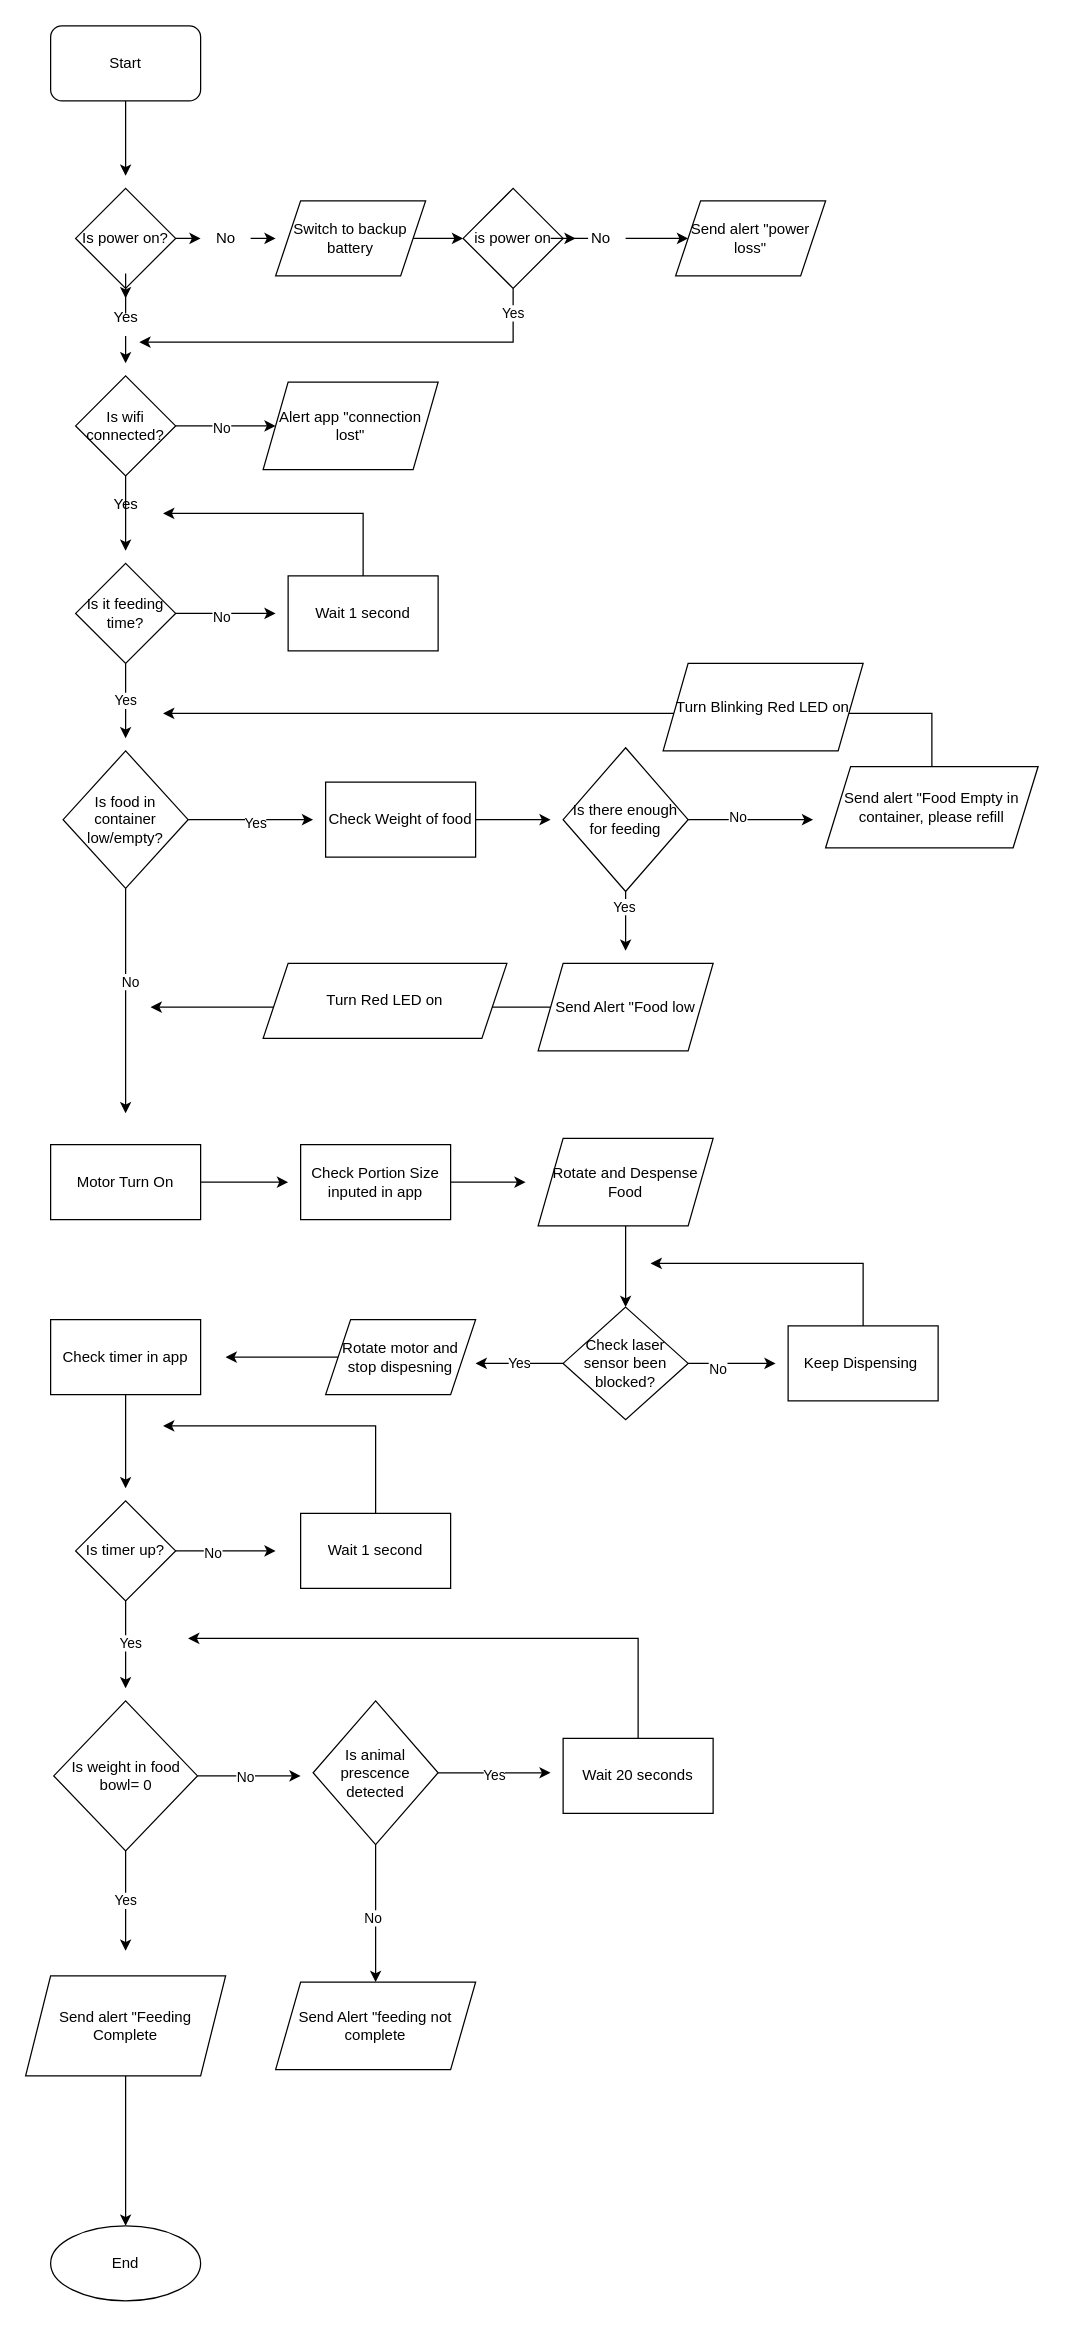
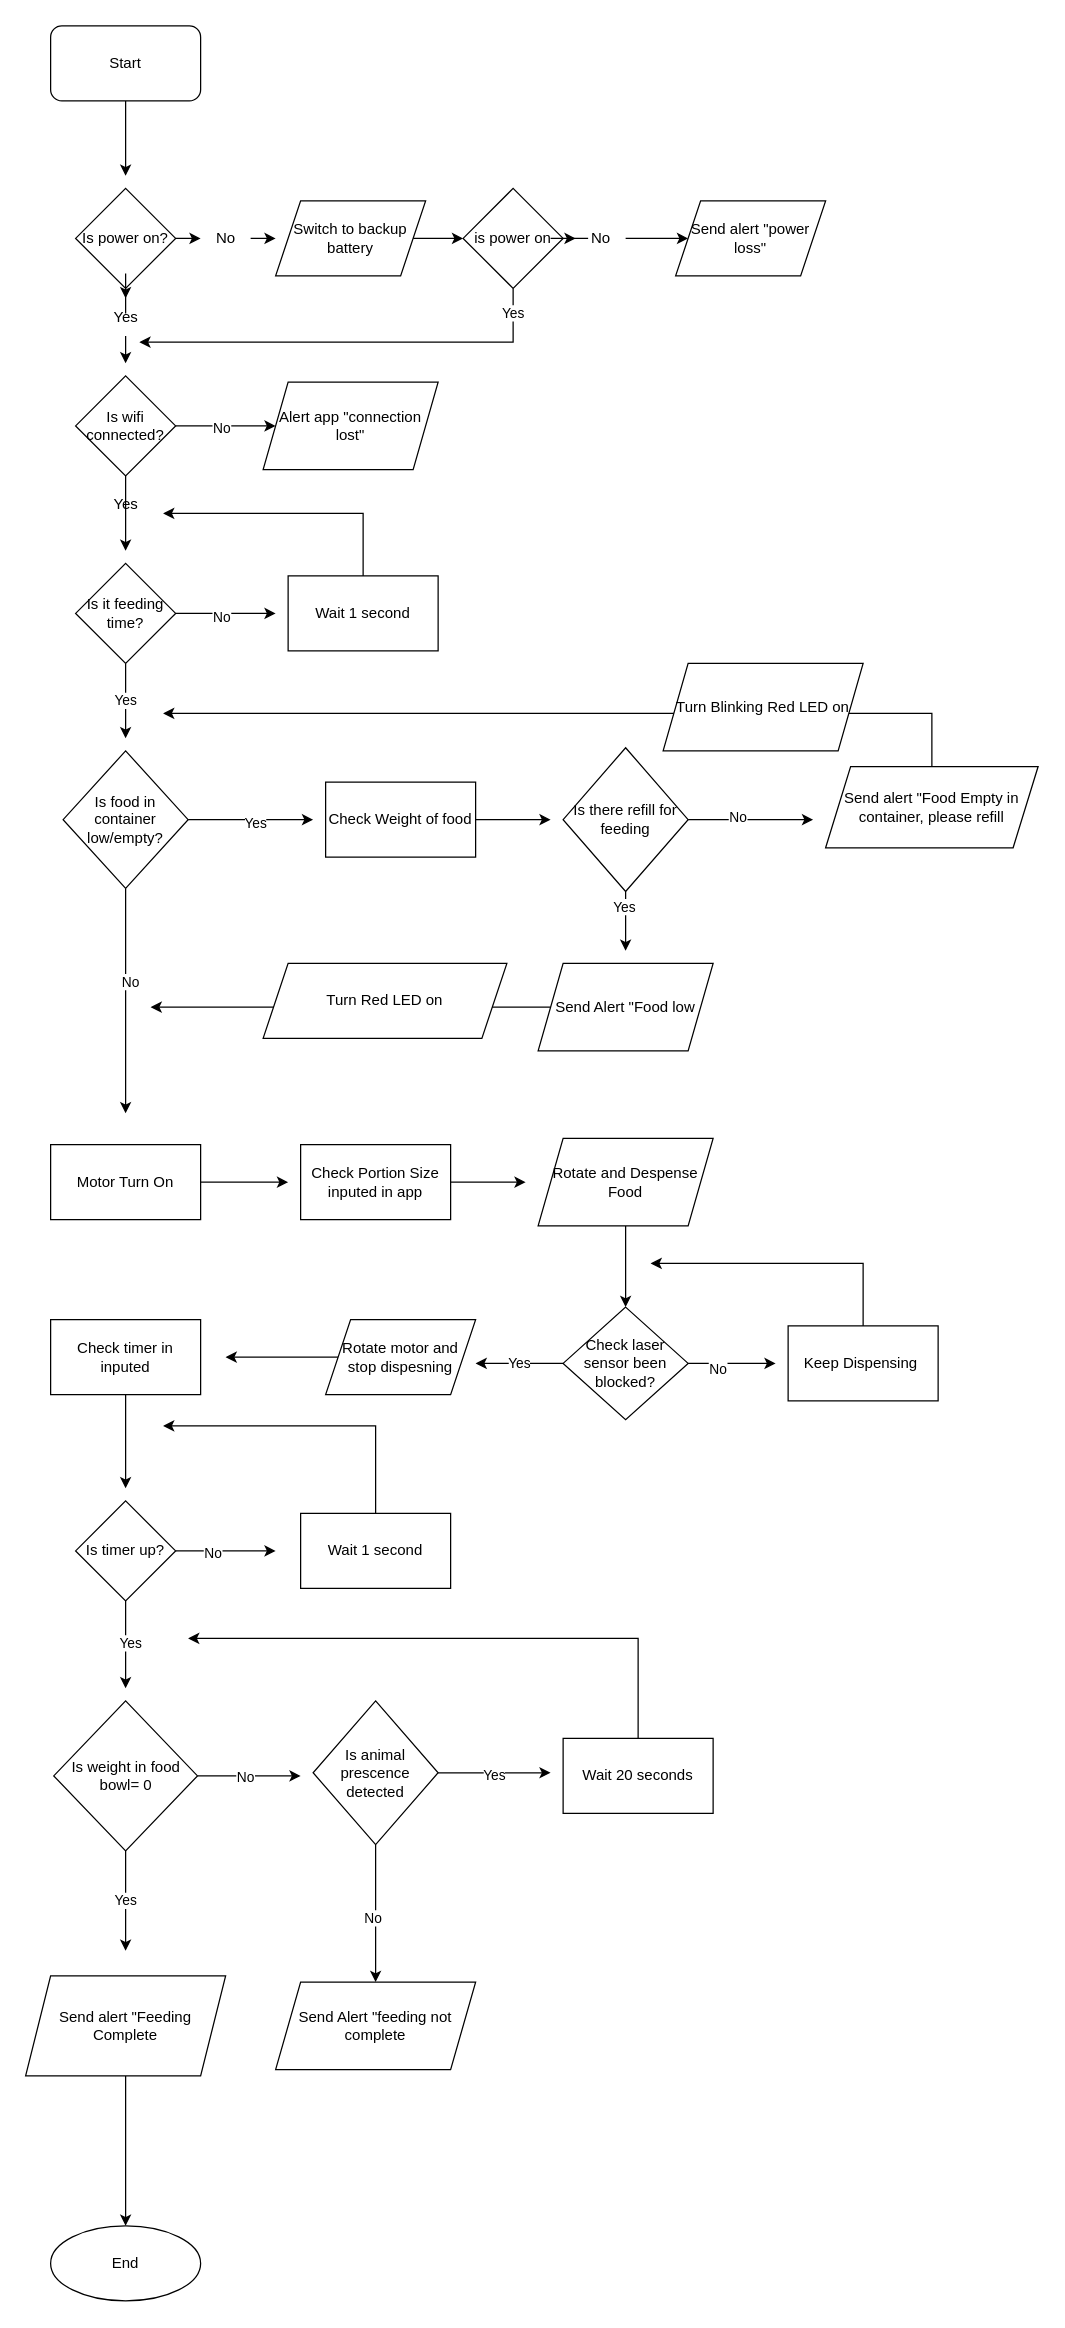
- <mxCell id="56" value="Is there enough for feeding" style="rhombus;whiteSpace=wrap;html=1;" vertex="1" parent="1"><mxGeometry x="450" y="597.5" width="100" height="115" as="geometry" /></mxCell>
+ <mxCell id="56" value="Is there refill for feeding" style="rhombus;whiteSpace=wrap;html=1;" vertex="1" parent="1"><mxGeometry x="450" y="597.5" width="100" height="115" as="geometry" /></mxCell>
- <mxCell id="68" value="Check timer in app" style="rounded=0;whiteSpace=wrap;html=1;" vertex="1" parent="1"><mxGeometry x="40" y="1055" width="120" height="60" as="geometry" /></mxCell>
+ <mxCell id="68" value="Check timer in inputed" style="rounded=0;whiteSpace=wrap;html=1;" vertex="1" parent="1"><mxGeometry x="40" y="1055" width="120" height="60" as="geometry" /></mxCell>
